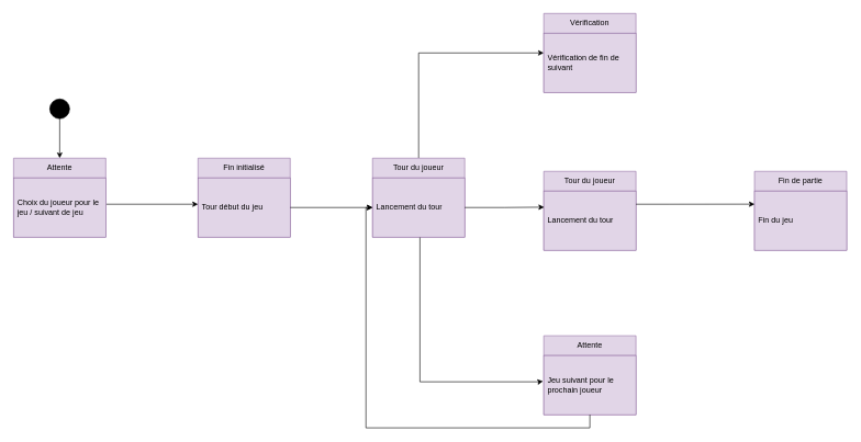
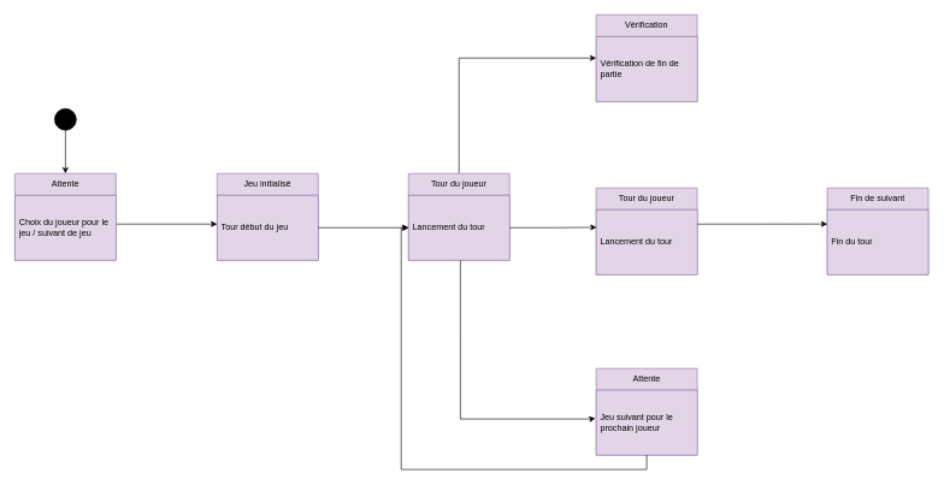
- <mxCell id="15" value="&lt;div style=&quot;&quot;&gt;Vérification de fin de suivant&lt;/div&gt;" style="text;strokeColor=#9673a6;fillColor=#e1d5e7;align=left;verticalAlign=middle;spacingLeft=4;spacingRight=4;overflow=hidden;points=[[0,0.5],[1,0.5]];portConstraint=eastwest;rotatable=0;whiteSpace=wrap;html=1;" vertex="1" parent="14"><mxGeometry y="30" width="140" height="90" as="geometry" /></mxCell>
+ <mxCell id="15" value="&lt;div style=&quot;&quot;&gt;Vérification de fin de partie&lt;/div&gt;" style="text;strokeColor=#9673a6;fillColor=#e1d5e7;align=left;verticalAlign=middle;spacingLeft=4;spacingRight=4;overflow=hidden;points=[[0,0.5],[1,0.5]];portConstraint=eastwest;rotatable=0;whiteSpace=wrap;html=1;" vertex="1" parent="14"><mxGeometry y="30" width="140" height="90" as="geometry" /></mxCell>
- <mxCell id="6" value="Fin initialisé" style="swimlane;fontStyle=0;childLayout=stackLayout;horizontal=1;startSize=30;horizontalStack=0;resizeParent=1;resizeParentMax=0;resizeLast=0;collapsible=1;marginBottom=0;whiteSpace=wrap;html=1;fillColor=#e1d5e7;strokeColor=#9673a6;" vertex="1" parent="1"><mxGeometry x="300" y="240" width="140" height="120" as="geometry" /></mxCell>
+ <mxCell id="6" value="Jeu initialisé" style="swimlane;fontStyle=0;childLayout=stackLayout;horizontal=1;startSize=30;horizontalStack=0;resizeParent=1;resizeParentMax=0;resizeLast=0;collapsible=1;marginBottom=0;whiteSpace=wrap;html=1;fillColor=#e1d5e7;strokeColor=#9673a6;" vertex="1" parent="1"><mxGeometry x="300" y="240" width="140" height="120" as="geometry" /></mxCell>
- <mxCell id="22" value="Fin de partie" style="swimlane;fontStyle=0;childLayout=stackLayout;horizontal=1;startSize=30;horizontalStack=0;resizeParent=1;resizeParentMax=0;resizeLast=0;collapsible=1;marginBottom=0;whiteSpace=wrap;html=1;fillColor=#e1d5e7;strokeColor=#9673a6;" vertex="1" parent="1"><mxGeometry x="1145" y="260" width="140" height="120" as="geometry" /></mxCell>
+ <mxCell id="22" value="Fin de suivant" style="swimlane;fontStyle=0;childLayout=stackLayout;horizontal=1;startSize=30;horizontalStack=0;resizeParent=1;resizeParentMax=0;resizeLast=0;collapsible=1;marginBottom=0;whiteSpace=wrap;html=1;fillColor=#e1d5e7;strokeColor=#9673a6;" vertex="1" parent="1"><mxGeometry x="1145" y="260" width="140" height="120" as="geometry" /></mxCell>
- <mxCell id="23" value="&lt;div style=&quot;&quot;&gt;Fin du jeu&lt;/div&gt;" style="text;strokeColor=#9673a6;fillColor=#e1d5e7;align=left;verticalAlign=middle;spacingLeft=4;spacingRight=4;overflow=hidden;points=[[0,0.5],[1,0.5]];portConstraint=eastwest;rotatable=0;whiteSpace=wrap;html=1;" vertex="1" parent="22"><mxGeometry y="30" width="140" height="90" as="geometry" /></mxCell>
+ <mxCell id="23" value="&lt;div style=&quot;&quot;&gt;Fin du tour&lt;/div&gt;" style="text;strokeColor=#9673a6;fillColor=#e1d5e7;align=left;verticalAlign=middle;spacingLeft=4;spacingRight=4;overflow=hidden;points=[[0,0.5],[1,0.5]];portConstraint=eastwest;rotatable=0;whiteSpace=wrap;html=1;" vertex="1" parent="22"><mxGeometry y="30" width="140" height="90" as="geometry" /></mxCell>
